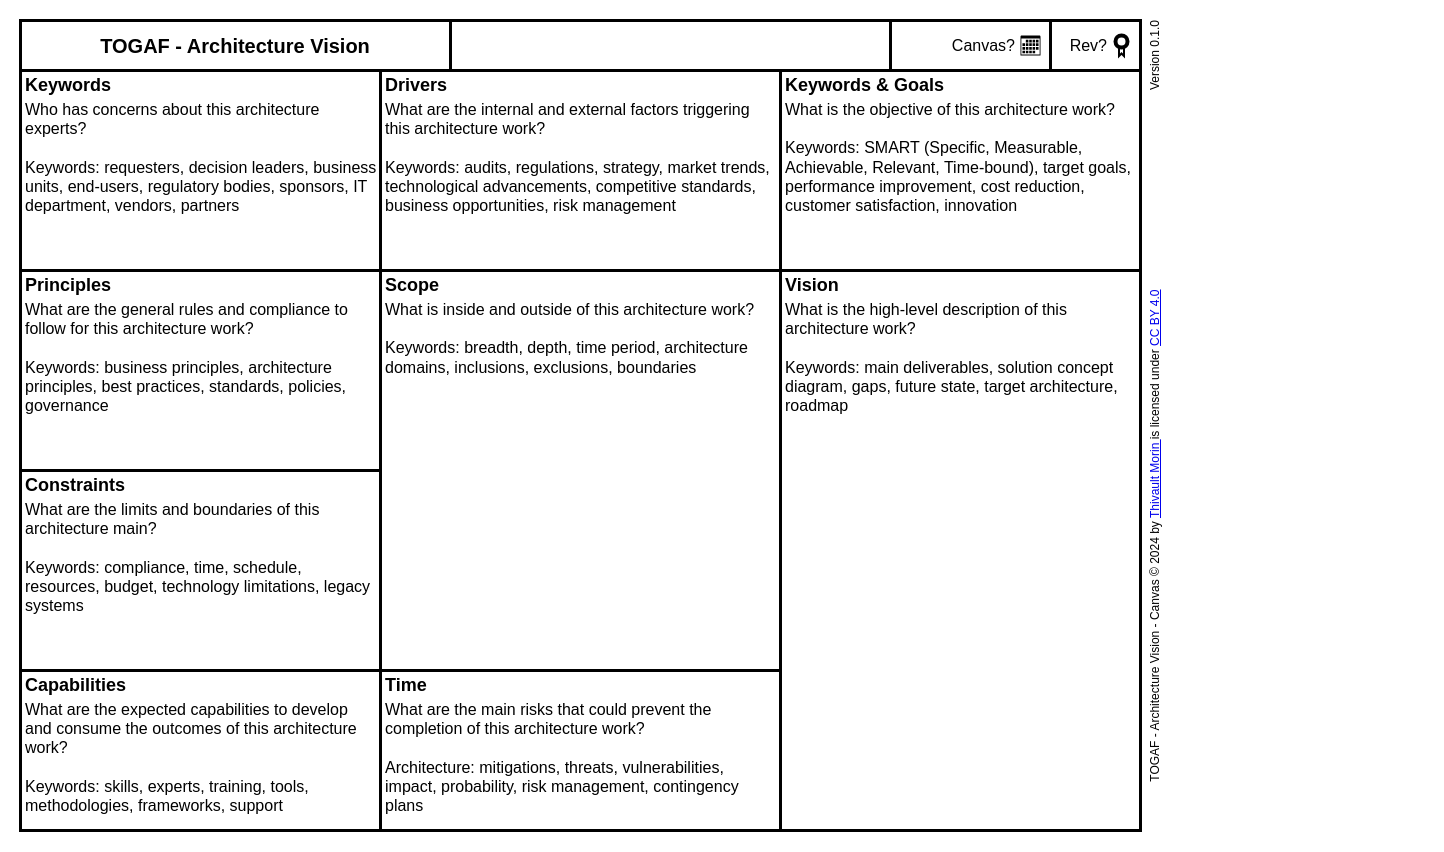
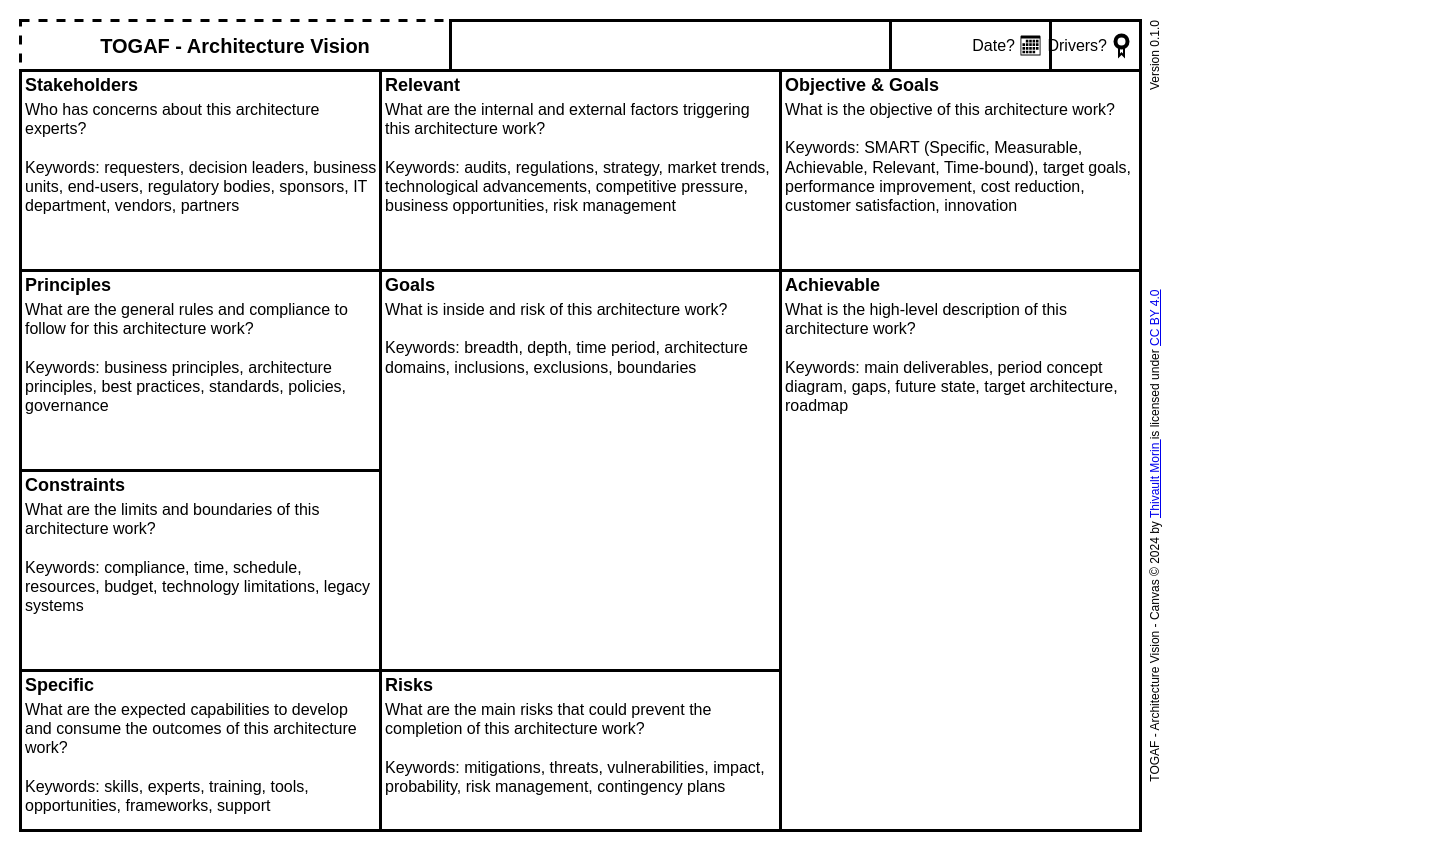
- <mxCell id="2" value="TOGAF - Architecture Vision" style="rounded=0;whiteSpace=wrap;html=1;fillColor=none;strokeWidth=3;shadow=0;connectable=0;allowArrows=0;fontSize=20;fontStyle=1;align=center;spacing=0;movable=0;expand=0;resizable=0;editable=0;rotatable=0;" parent="1" vertex="1"><mxGeometry x="20" y="20" width="430" height="50" as="geometry" /></mxCell>
+ <mxCell id="2" value="TOGAF - Architecture Vision" style="rounded=0;whiteSpace=wrap;html=1;fillColor=none;strokeWidth=3;shadow=0;connectable=0;allowArrows=0;fontSize=20;fontStyle=1;align=center;spacing=0;movable=0;expand=0;resizable=0;editable=0;rotatable=0;dashed=1;" parent="1" vertex="1"><mxGeometry x="20" y="20" width="430" height="50" as="geometry" /></mxCell>
- <mxCell id="42" value="Canvas?" style="rounded=0;whiteSpace=wrap;html=1;fillColor=none;strokeWidth=3;shadow=0;connectable=0;allowArrows=0;fontSize=16;spacing=0;align=right;spacingRight=35;spacingLeft=0;movable=0;expand=0;resizable=0;strokeColor=none;rotatable=0;" parent="31" vertex="1"><mxGeometry x="890" y="20" width="160" height="50" as="geometry" /></mxCell>
+ <mxCell id="42" value="Date?" style="rounded=0;whiteSpace=wrap;html=1;fillColor=none;strokeWidth=3;shadow=0;connectable=0;allowArrows=0;fontSize=16;spacing=0;align=right;spacingRight=35;spacingLeft=0;movable=0;expand=0;resizable=0;strokeColor=none;rotatable=0;" parent="31" vertex="1"><mxGeometry x="890" y="20" width="160" height="50" as="geometry" /></mxCell>
- <mxCell id="41" value="Rev?" style="rounded=0;whiteSpace=wrap;html=1;fillColor=none;strokeWidth=3;shadow=0;connectable=0;allowArrows=0;fontSize=16;align=right;spacing=0;spacingLeft=0;spacingRight=33;movable=0;expand=0;resizable=0;strokeColor=none;rotatable=0;" parent="31" vertex="1"><mxGeometry x="1050" y="20" width="90" height="50" as="geometry" /></mxCell>
+ <mxCell id="41" value="Drivers?" style="rounded=0;whiteSpace=wrap;html=1;fillColor=none;strokeWidth=3;shadow=0;connectable=0;allowArrows=0;fontSize=16;align=right;spacing=0;spacingLeft=0;spacingRight=33;movable=0;expand=0;resizable=0;strokeColor=none;rotatable=0;" parent="31" vertex="1"><mxGeometry x="1050" y="20" width="90" height="50" as="geometry" /></mxCell>
- <mxCell id="15" value="Keywords" style="rounded=0;align=left;fontSize=18;fillColor=none;strokeColor=none;spacing=0;spacingLeft=5;spacingRight=5;html=1;whiteSpace=wrap;labelBackgroundColor=none;fontStyle=1;verticalAlign=top;spacingTop=0;spacingBottom=0;allowArrows=0;movable=0;connectable=0;expand=0;resizable=0;editable=0;rotatable=0;" parent="1" vertex="1"><mxGeometry x="20" y="70" width="360" height="30" as="geometry" /></mxCell>
+ <mxCell id="15" value="Stakeholders" style="rounded=0;align=left;fontSize=18;fillColor=none;strokeColor=none;spacing=0;spacingLeft=5;spacingRight=5;html=1;whiteSpace=wrap;labelBackgroundColor=none;fontStyle=1;verticalAlign=top;spacingTop=0;spacingBottom=0;allowArrows=0;movable=0;connectable=0;expand=0;resizable=0;editable=0;rotatable=0;" parent="1" vertex="1"><mxGeometry x="20" y="70" width="360" height="30" as="geometry" /></mxCell>
- <mxCell id="16" value="Drivers" style="rounded=0;align=left;fontSize=18;fillColor=none;strokeColor=none;spacing=0;spacingLeft=5;spacingRight=5;html=1;whiteSpace=wrap;labelBackgroundColor=none;fontStyle=1;verticalAlign=top;spacingTop=0;spacingBottom=0;allowArrows=0;movable=0;connectable=0;expand=0;resizable=0;editable=0;rotatable=0;" parent="1" vertex="1"><mxGeometry x="380" y="70" width="400" height="30" as="geometry" /></mxCell>
+ <mxCell id="16" value="Relevant" style="rounded=0;align=left;fontSize=18;fillColor=none;strokeColor=none;spacing=0;spacingLeft=5;spacingRight=5;html=1;whiteSpace=wrap;labelBackgroundColor=none;fontStyle=1;verticalAlign=top;spacingTop=0;spacingBottom=0;allowArrows=0;movable=0;connectable=0;expand=0;resizable=0;editable=0;rotatable=0;" parent="1" vertex="1"><mxGeometry x="380" y="70" width="400" height="30" as="geometry" /></mxCell>
- <mxCell id="17" value="Keywords&lt;span style=&quot;background-color: initial;&quot;&gt;&amp;nbsp;&amp;amp; Goals&lt;/span&gt;" style="rounded=0;align=left;fontSize=18;fillColor=none;strokeColor=none;spacing=0;spacingLeft=5;spacingRight=5;html=1;whiteSpace=wrap;labelBackgroundColor=none;fontStyle=1;verticalAlign=top;spacingTop=0;spacingBottom=0;allowArrows=0;movable=1;connectable=0;expand=0;resizable=1;editable=0;rotatable=0;deletable=1;locked=0;" parent="1" vertex="1"><mxGeometry x="780" y="70" width="360" height="30" as="geometry" /></mxCell>
+ <mxCell id="17" value="Objective&lt;span style=&quot;background-color: initial;&quot;&gt;&amp;nbsp;&amp;amp; Goals&lt;/span&gt;" style="rounded=0;align=left;fontSize=18;fillColor=none;strokeColor=none;spacing=0;spacingLeft=5;spacingRight=5;html=1;whiteSpace=wrap;labelBackgroundColor=none;fontStyle=1;verticalAlign=top;spacingTop=0;spacingBottom=0;allowArrows=0;movable=1;connectable=0;expand=0;resizable=1;editable=0;rotatable=0;deletable=1;locked=0;" parent="1" vertex="1"><mxGeometry x="780" y="70" width="360" height="30" as="geometry" /></mxCell>
- <mxCell id="33" value="What are the internal and external factors triggering this architecture work?&lt;br&gt;&lt;br&gt;Keywords:&amp;nbsp;audits, regulations, strategy, market trends, technological advancements, competitive standards, business opportunities, risk management" style="rounded=0;whiteSpace=wrap;html=1;fillColor=none;strokeWidth=3;shadow=0;connectable=0;allowArrows=0;verticalAlign=top;align=left;spacing=0;spacingTop=25;spacingLeft=5;spacingBottom=5;spacingRight=5;movable=0;expand=0;resizable=0;strokeColor=none;fontSize=16;rotatable=0;" parent="31" vertex="1"><mxGeometry x="380" y="70" width="400" height="200" as="geometry" /></mxCell>
+ <mxCell id="33" value="What are the internal and external factors triggering this architecture work?&lt;br&gt;&lt;br&gt;Keywords:&amp;nbsp;audits, regulations, strategy, market trends, technological advancements, competitive pressure, business opportunities, risk management" style="rounded=0;whiteSpace=wrap;html=1;fillColor=none;strokeWidth=3;shadow=0;connectable=0;allowArrows=0;verticalAlign=top;align=left;spacing=0;spacingTop=25;spacingLeft=5;spacingBottom=5;spacingRight=5;movable=0;expand=0;resizable=0;strokeColor=none;fontSize=16;rotatable=0;" parent="31" vertex="1"><mxGeometry x="380" y="70" width="400" height="200" as="geometry" /></mxCell>
- <mxCell id="22" value="Scope" style="rounded=0;align=left;fontSize=18;fillColor=none;strokeColor=none;spacing=0;spacingLeft=5;spacingRight=5;html=1;whiteSpace=wrap;labelBackgroundColor=none;fontStyle=1;verticalAlign=top;spacingTop=0;spacingBottom=0;allowArrows=0;movable=0;connectable=0;expand=0;resizable=0;editable=0;rotatable=0;" parent="1" vertex="1"><mxGeometry x="380" y="270" width="400" height="30" as="geometry" /></mxCell>
+ <mxCell id="22" value="Goals" style="rounded=0;align=left;fontSize=18;fillColor=none;strokeColor=none;spacing=0;spacingLeft=5;spacingRight=5;html=1;whiteSpace=wrap;labelBackgroundColor=none;fontStyle=1;verticalAlign=top;spacingTop=0;spacingBottom=0;allowArrows=0;movable=0;connectable=0;expand=0;resizable=0;editable=0;rotatable=0;" parent="1" vertex="1"><mxGeometry x="380" y="270" width="400" height="30" as="geometry" /></mxCell>
- <mxCell id="21" value="Vision" style="rounded=0;align=left;fontSize=18;fillColor=none;strokeColor=none;spacing=0;spacingLeft=5;spacingRight=5;html=1;whiteSpace=wrap;labelBackgroundColor=none;fontStyle=1;verticalAlign=top;spacingTop=0;spacingBottom=0;allowArrows=0;movable=0;connectable=0;expand=0;resizable=0;editable=0;rotatable=0;" parent="1" vertex="1"><mxGeometry x="780" y="270" width="360" height="30" as="geometry" /></mxCell>
+ <mxCell id="21" value="Achievable" style="rounded=0;align=left;fontSize=18;fillColor=none;strokeColor=none;spacing=0;spacingLeft=5;spacingRight=5;html=1;whiteSpace=wrap;labelBackgroundColor=none;fontStyle=1;verticalAlign=top;spacingTop=0;spacingBottom=0;allowArrows=0;movable=0;connectable=0;expand=0;resizable=0;editable=0;rotatable=0;" parent="1" vertex="1"><mxGeometry x="780" y="270" width="360" height="30" as="geometry" /></mxCell>
- <mxCell id="37" value="What is inside and outside of this architecture work?&lt;div&gt;&lt;br&gt;&lt;/div&gt;&lt;div&gt;&lt;span style=&quot;background-color: initial;&quot;&gt;Keywords:&lt;/span&gt;&lt;span style=&quot;background-color: initial;&quot;&gt;&amp;nbsp;&lt;/span&gt;breadth, depth, time period, architecture domains, inclusions, exclusions, boundaries&lt;br&gt;&lt;/div&gt;" style="rounded=0;whiteSpace=wrap;html=1;fillColor=none;strokeWidth=3;shadow=0;connectable=0;allowArrows=0;verticalAlign=top;align=left;fontSize=16;spacing=0;spacingTop=25;spacingLeft=5;spacingBottom=5;spacingRight=5;movable=0;expand=0;resizable=0;strokeColor=none;rotatable=0;" parent="31" vertex="1"><mxGeometry x="380" y="270" width="400" height="400" as="geometry" /></mxCell>
+ <mxCell id="37" value="What is inside and risk of this architecture work?&lt;div&gt;&lt;br&gt;&lt;/div&gt;&lt;div&gt;&lt;span style=&quot;background-color: initial;&quot;&gt;Keywords:&lt;/span&gt;&lt;span style=&quot;background-color: initial;&quot;&gt;&amp;nbsp;&lt;/span&gt;breadth, depth, time period, architecture domains, inclusions, exclusions, boundaries&lt;br&gt;&lt;/div&gt;" style="rounded=0;whiteSpace=wrap;html=1;fillColor=none;strokeWidth=3;shadow=0;connectable=0;allowArrows=0;verticalAlign=top;align=left;fontSize=16;spacing=0;spacingTop=25;spacingLeft=5;spacingBottom=5;spacingRight=5;movable=0;expand=0;resizable=0;strokeColor=none;rotatable=0;" parent="31" vertex="1"><mxGeometry x="380" y="270" width="400" height="400" as="geometry" /></mxCell>
- <mxCell id="40" value="What is the high-level description of this architecture work?&lt;div&gt;&lt;br&gt;&lt;/div&gt;&lt;div&gt;&lt;span style=&quot;background-color: initial;&quot;&gt;Keywords:&lt;/span&gt;&lt;span style=&quot;background-color: initial;&quot;&gt;&amp;nbsp;&lt;/span&gt;main deliverables, solution concept diagram, gaps, future state, target architecture, roadmap&lt;br&gt;&lt;/div&gt;" style="rounded=0;whiteSpace=wrap;html=1;fillColor=none;strokeWidth=3;shadow=0;connectable=0;allowArrows=0;verticalAlign=top;align=left;fontSize=16;spacing=0;spacingTop=25;spacingLeft=5;spacingBottom=5;spacingRight=5;movable=0;expand=0;resizable=0;strokeColor=none;rotatable=0;" parent="31" vertex="1"><mxGeometry x="780" y="270" width="360" height="560" as="geometry" /></mxCell>
+ <mxCell id="40" value="What is the high-level description of this architecture work?&lt;div&gt;&lt;br&gt;&lt;/div&gt;&lt;div&gt;&lt;span style=&quot;background-color: initial;&quot;&gt;Keywords:&lt;/span&gt;&lt;span style=&quot;background-color: initial;&quot;&gt;&amp;nbsp;&lt;/span&gt;main deliverables, period concept diagram, gaps, future state, target architecture, roadmap&lt;br&gt;&lt;/div&gt;" style="rounded=0;whiteSpace=wrap;html=1;fillColor=none;strokeWidth=3;shadow=0;connectable=0;allowArrows=0;verticalAlign=top;align=left;fontSize=16;spacing=0;spacingTop=25;spacingLeft=5;spacingBottom=5;spacingRight=5;movable=0;expand=0;resizable=0;strokeColor=none;rotatable=0;" parent="31" vertex="1"><mxGeometry x="780" y="270" width="360" height="560" as="geometry" /></mxCell>
- <mxCell id="36" value="What are the limits and boundaries of this architecture main?&lt;div&gt;&lt;br&gt;&lt;/div&gt;&lt;div&gt;&lt;span style=&quot;background-color: initial;&quot;&gt;Keywords:&lt;/span&gt;&lt;span style=&quot;background-color: initial;&quot;&gt;&amp;nbsp;&lt;/span&gt;compliance, time, schedule, resources, budget, technology limitations, legacy systems&lt;br&gt;&lt;/div&gt;" style="rounded=0;whiteSpace=wrap;html=1;fillColor=none;strokeWidth=3;shadow=0;connectable=0;allowArrows=0;verticalAlign=top;align=left;fontSize=16;spacing=0;spacingTop=25;spacingLeft=5;spacingBottom=5;spacingRight=5;movable=0;expand=0;resizable=0;strokeColor=none;rotatable=0;" parent="31" vertex="1"><mxGeometry x="20" y="470" width="360" height="200" as="geometry" /></mxCell>
+ <mxCell id="36" value="What are the limits and boundaries of this architecture work?&lt;div&gt;&lt;br&gt;&lt;/div&gt;&lt;div&gt;&lt;span style=&quot;background-color: initial;&quot;&gt;Keywords:&lt;/span&gt;&lt;span style=&quot;background-color: initial;&quot;&gt;&amp;nbsp;&lt;/span&gt;compliance, time, schedule, resources, budget, technology limitations, legacy systems&lt;br&gt;&lt;/div&gt;" style="rounded=0;whiteSpace=wrap;html=1;fillColor=none;strokeWidth=3;shadow=0;connectable=0;allowArrows=0;verticalAlign=top;align=left;fontSize=16;spacing=0;spacingTop=25;spacingLeft=5;spacingBottom=5;spacingRight=5;movable=0;expand=0;resizable=0;strokeColor=none;rotatable=0;" parent="31" vertex="1"><mxGeometry x="20" y="470" width="360" height="200" as="geometry" /></mxCell>
- <mxCell id="23" value="Capabilities" style="rounded=0;align=left;fontSize=18;fillColor=none;strokeColor=none;spacing=0;spacingLeft=5;spacingRight=5;html=1;whiteSpace=wrap;labelBackgroundColor=none;fontStyle=1;verticalAlign=top;spacingTop=0;spacingBottom=0;allowArrows=0;movable=0;connectable=0;expand=0;resizable=0;editable=0;rotatable=0;" parent="1" vertex="1"><mxGeometry x="20" y="670" width="360" height="30" as="geometry" /></mxCell>
+ <mxCell id="23" value="Specific" style="rounded=0;align=left;fontSize=18;fillColor=none;strokeColor=none;spacing=0;spacingLeft=5;spacingRight=5;html=1;whiteSpace=wrap;labelBackgroundColor=none;fontStyle=1;verticalAlign=top;spacingTop=0;spacingBottom=0;allowArrows=0;movable=0;connectable=0;expand=0;resizable=0;editable=0;rotatable=0;" parent="1" vertex="1"><mxGeometry x="20" y="670" width="360" height="30" as="geometry" /></mxCell>
- <mxCell id="24" value="Time" style="rounded=0;align=left;fontSize=18;fillColor=none;strokeColor=none;spacing=0;spacingLeft=5;spacingRight=5;html=1;whiteSpace=wrap;labelBackgroundColor=none;fontStyle=1;verticalAlign=top;spacingTop=0;spacingBottom=0;allowArrows=0;movable=0;connectable=0;expand=0;resizable=0;editable=0;rotatable=0;" parent="1" vertex="1"><mxGeometry x="380" y="670" width="390" height="30" as="geometry" /></mxCell>
+ <mxCell id="24" value="Risks" style="rounded=0;align=left;fontSize=18;fillColor=none;strokeColor=none;spacing=0;spacingLeft=5;spacingRight=5;html=1;whiteSpace=wrap;labelBackgroundColor=none;fontStyle=1;verticalAlign=top;spacingTop=0;spacingBottom=0;allowArrows=0;movable=0;connectable=0;expand=0;resizable=0;editable=0;rotatable=0;" parent="1" vertex="1"><mxGeometry x="380" y="670" width="390" height="30" as="geometry" /></mxCell>
- <mxCell id="39" value="What are the expected capabilities to develop and consume the outcomes of this architecture work?&lt;div&gt;&lt;br&gt;&lt;/div&gt;&lt;div&gt;&lt;span style=&quot;background-color: initial;&quot;&gt;Keywords:&lt;/span&gt;&lt;span style=&quot;background-color: initial;&quot;&gt;&amp;nbsp;&lt;/span&gt;skills, experts, training, tools, methodologies, frameworks, support&lt;br&gt;&lt;/div&gt;" style="rounded=0;whiteSpace=wrap;html=1;fillColor=none;strokeWidth=3;shadow=0;connectable=0;allowArrows=0;verticalAlign=top;align=left;fontSize=16;spacing=0;spacingTop=25;spacingLeft=5;spacingBottom=5;spacingRight=5;movable=0;expand=0;resizable=0;strokeColor=none;rotatable=0;" parent="31" vertex="1"><mxGeometry x="20" y="670" width="360" height="160" as="geometry" /></mxCell>
+ <mxCell id="39" value="What are the expected capabilities to develop and consume the outcomes of this architecture work?&lt;div&gt;&lt;br&gt;&lt;/div&gt;&lt;div&gt;&lt;span style=&quot;background-color: initial;&quot;&gt;Keywords:&lt;/span&gt;&lt;span style=&quot;background-color: initial;&quot;&gt;&amp;nbsp;&lt;/span&gt;skills, experts, training, tools, opportunities, frameworks, support&lt;br&gt;&lt;/div&gt;" style="rounded=0;whiteSpace=wrap;html=1;fillColor=none;strokeWidth=3;shadow=0;connectable=0;allowArrows=0;verticalAlign=top;align=left;fontSize=16;spacing=0;spacingTop=25;spacingLeft=5;spacingBottom=5;spacingRight=5;movable=0;expand=0;resizable=0;strokeColor=none;rotatable=0;" parent="31" vertex="1"><mxGeometry x="20" y="670" width="360" height="160" as="geometry" /></mxCell>
- <mxCell id="38" value="What are the main risks that could prevent the completion of this architecture work?&lt;div&gt;&lt;br&gt;&lt;/div&gt;&lt;div&gt;&lt;span style=&quot;background-color: initial;&quot;&gt;Architecture:&lt;/span&gt;&lt;span style=&quot;background-color: initial;&quot;&gt;&amp;nbsp;&lt;/span&gt;mitigations, threats, vulnerabilities, impact, probability, risk management, contingency plans&lt;br&gt;&lt;/div&gt;" style="rounded=0;whiteSpace=wrap;html=1;fillColor=none;strokeWidth=3;shadow=0;connectable=0;allowArrows=0;verticalAlign=top;align=left;fontSize=16;spacing=0;spacingTop=25;spacingLeft=5;spacingBottom=5;spacingRight=5;movable=0;expand=0;resizable=0;strokeColor=none;rotatable=0;" parent="31" vertex="1"><mxGeometry x="380" y="670" width="400" height="160" as="geometry" /></mxCell>
+ <mxCell id="38" value="What are the main risks that could prevent the completion of this architecture work?&lt;div&gt;&lt;br&gt;&lt;/div&gt;&lt;div&gt;&lt;span style=&quot;background-color: initial;&quot;&gt;Keywords:&lt;/span&gt;&lt;span style=&quot;background-color: initial;&quot;&gt;&amp;nbsp;&lt;/span&gt;mitigations, threats, vulnerabilities, impact, probability, risk management, contingency plans&lt;br&gt;&lt;/div&gt;" style="rounded=0;whiteSpace=wrap;html=1;fillColor=none;strokeWidth=3;shadow=0;connectable=0;allowArrows=0;verticalAlign=top;align=left;fontSize=16;spacing=0;spacingTop=25;spacingLeft=5;spacingBottom=5;spacingRight=5;movable=0;expand=0;resizable=0;strokeColor=none;rotatable=0;" parent="31" vertex="1"><mxGeometry x="380" y="670" width="400" height="160" as="geometry" /></mxCell>
